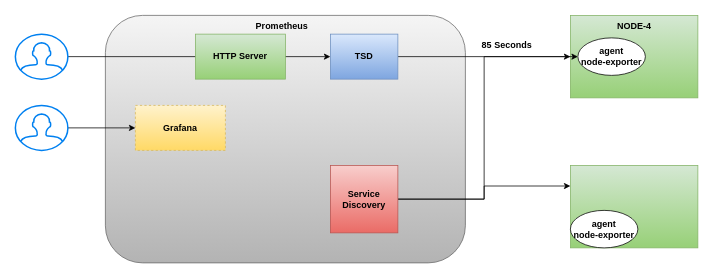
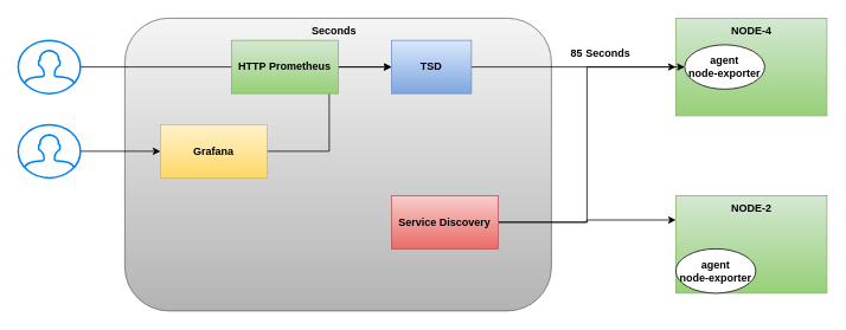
- <mxCell id="9" value="&lt;b&gt;Prometheus&lt;/b&gt;" style="text;html=1;align=center;verticalAlign=middle;resizable=0;points=[];autosize=1;strokeColor=none;fillColor=none;" parent="1" vertex="1"><mxGeometry x="330" y="20" width="90" height="30" as="geometry" /></mxCell>
+ <mxCell id="9" value="&lt;b&gt;Seconds&lt;/b&gt;" style="text;html=1;align=center;verticalAlign=middle;resizable=0;points=[];autosize=1;strokeColor=none;fillColor=none;" parent="1" vertex="1"><mxGeometry x="330" y="20" width="90" height="30" as="geometry" /></mxCell>
- <mxCell id="22" value="&lt;b&gt;HTTP Server&lt;/b&gt;" style="rounded=0;whiteSpace=wrap;html=1;fillColor=#d5e8d4;strokeColor=#82b366;gradientColor=#97d077;" vertex="1" parent="1"><mxGeometry x="260" y="45" width="120" height="60" as="geometry" /></mxCell>
+ <mxCell id="22" value="&lt;b&gt;HTTP Prometheus&lt;/b&gt;" style="rounded=0;whiteSpace=wrap;html=1;fillColor=#d5e8d4;strokeColor=#82b366;gradientColor=#97d077;" vertex="1" parent="1"><mxGeometry x="260" y="45" width="120" height="60" as="geometry" /></mxCell>
+ <mxCell id="14" style="edgeStyle=orthogonalEdgeStyle;rounded=0;orthogonalLoop=1;jettySize=auto;html=1;entryX=0;entryY=0.5;entryDx=0;entryDy=0;" parent="1" source="15" target="7" edge="1"><mxGeometry relative="1" as="geometry" /></mxCell>
- <mxCell id="15" value="&lt;b&gt;Grafana&lt;/b&gt;" style="rounded=0;whiteSpace=wrap;html=1;fillColor=#fff2cc;gradientColor=#ffd966;strokeColor=#d6b656;dashed=1;" parent="1" vertex="1"><mxGeometry y="140" width="120" height="60" as="geometry" x="180" /></mxCell>
+ <mxCell id="15" value="&lt;b&gt;Grafana&lt;/b&gt;" style="rounded=0;whiteSpace=wrap;html=1;fillColor=#fff2cc;gradientColor=#ffd966;strokeColor=#d6b656;" parent="1" vertex="1"><mxGeometry y="140" width="120" height="60" as="geometry" x="180" /></mxCell>
+ <mxCell id="21" value="&lt;b&gt;NODE-2&lt;/b&gt;" style="text;html=1;align=center;verticalAlign=middle;resizable=0;points=[];autosize=1;strokeColor=none;fillColor=none;" parent="1" vertex="1"><mxGeometry x="810" y="220" width="70" height="30" as="geometry" /></mxCell>
- <mxCell id="18" value="&lt;b&gt;Service Discovery&lt;/b&gt;" style="rounded=0;whiteSpace=wrap;html=1;fillColor=#f8cecc;strokeColor=#b85450;gradientColor=#ea6b66;" parent="1" vertex="1"><mxGeometry x="440" y="220" width="90" height="90" as="geometry" /></mxCell>
+ <mxCell id="18" value="&lt;b&gt;Service Discovery&lt;/b&gt;" style="rounded=0;whiteSpace=wrap;html=1;fillColor=#f8cecc;strokeColor=#b85450;gradientColor=#ea6b66;" parent="1" vertex="1"><mxGeometry x="440" y="220" width="120" height="60" as="geometry" /></mxCell>
